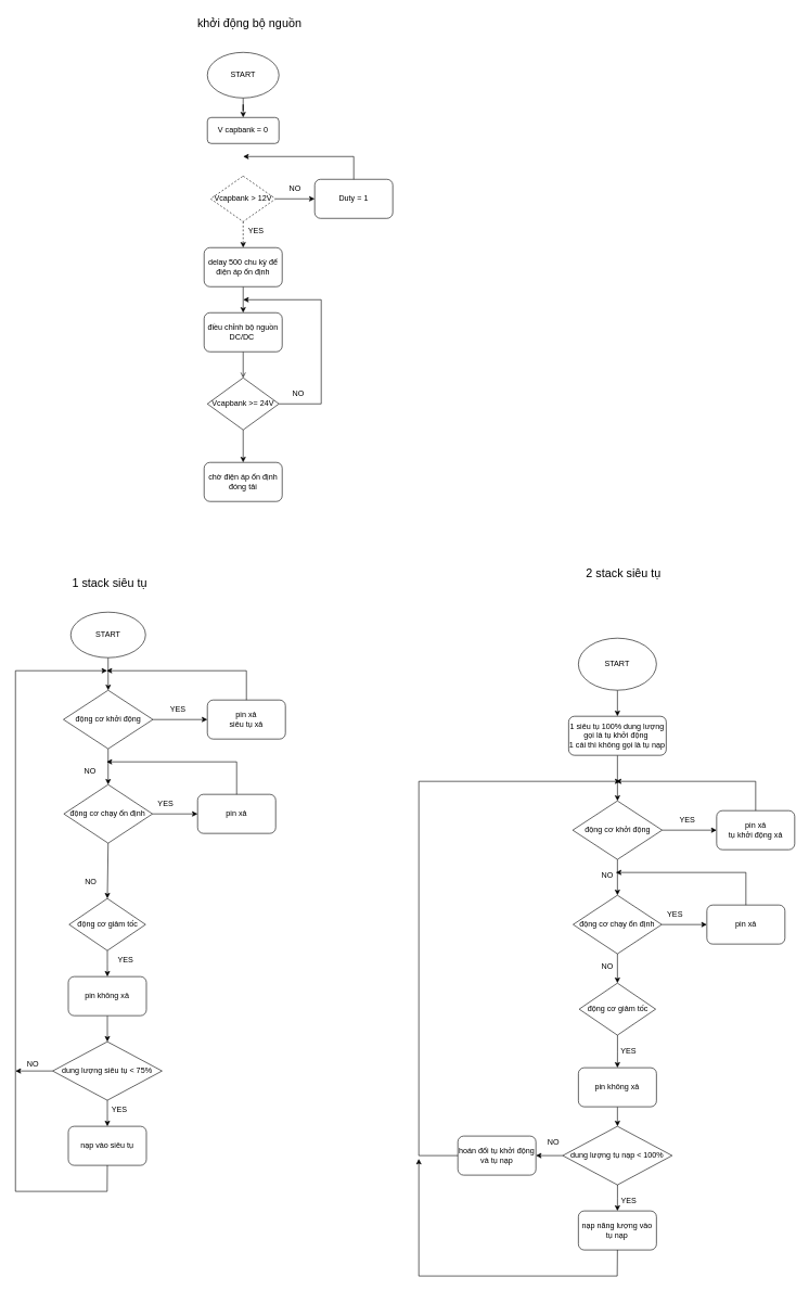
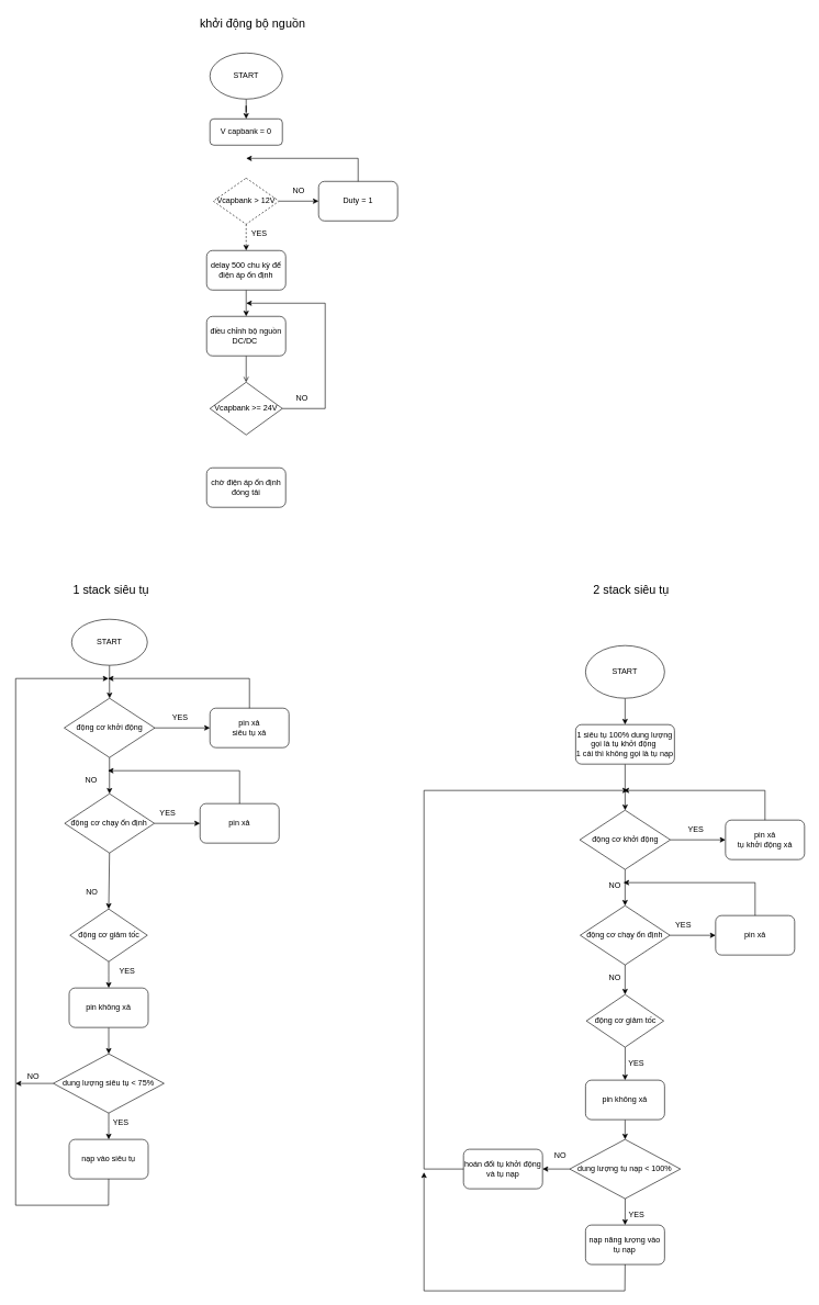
- <mxCell id="17" value="" style="edgeStyle=orthogonalEdgeStyle;rounded=0;orthogonalLoop=1;jettySize=auto;html=1;" edge="1" parent="1" source="18" target="21"><mxGeometry relative="1" as="geometry" /></mxCell>
- <mxCell id="51" value="&lt;font style=&quot;font-size: 18px;&quot;&gt;2 stack siêu tụ&lt;/font&gt;" style="text;html=1;strokeColor=none;fillColor=none;align=center;verticalAlign=middle;whiteSpace=wrap;rounded=0;" vertex="1" parent="1"><mxGeometry x="893" y="865" width="130" height="30" as="geometry" /></mxCell>
+ <mxCell id="51" value="&lt;font style=&quot;font-size: 18px;&quot;&gt;2 stack siêu tụ&lt;/font&gt;" style="text;html=1;strokeColor=none;fillColor=none;align=center;verticalAlign=middle;whiteSpace=wrap;rounded=0;" vertex="1" parent="1"><mxGeometry x="893" y="880" width="130" height="30" as="geometry" /></mxCell>
